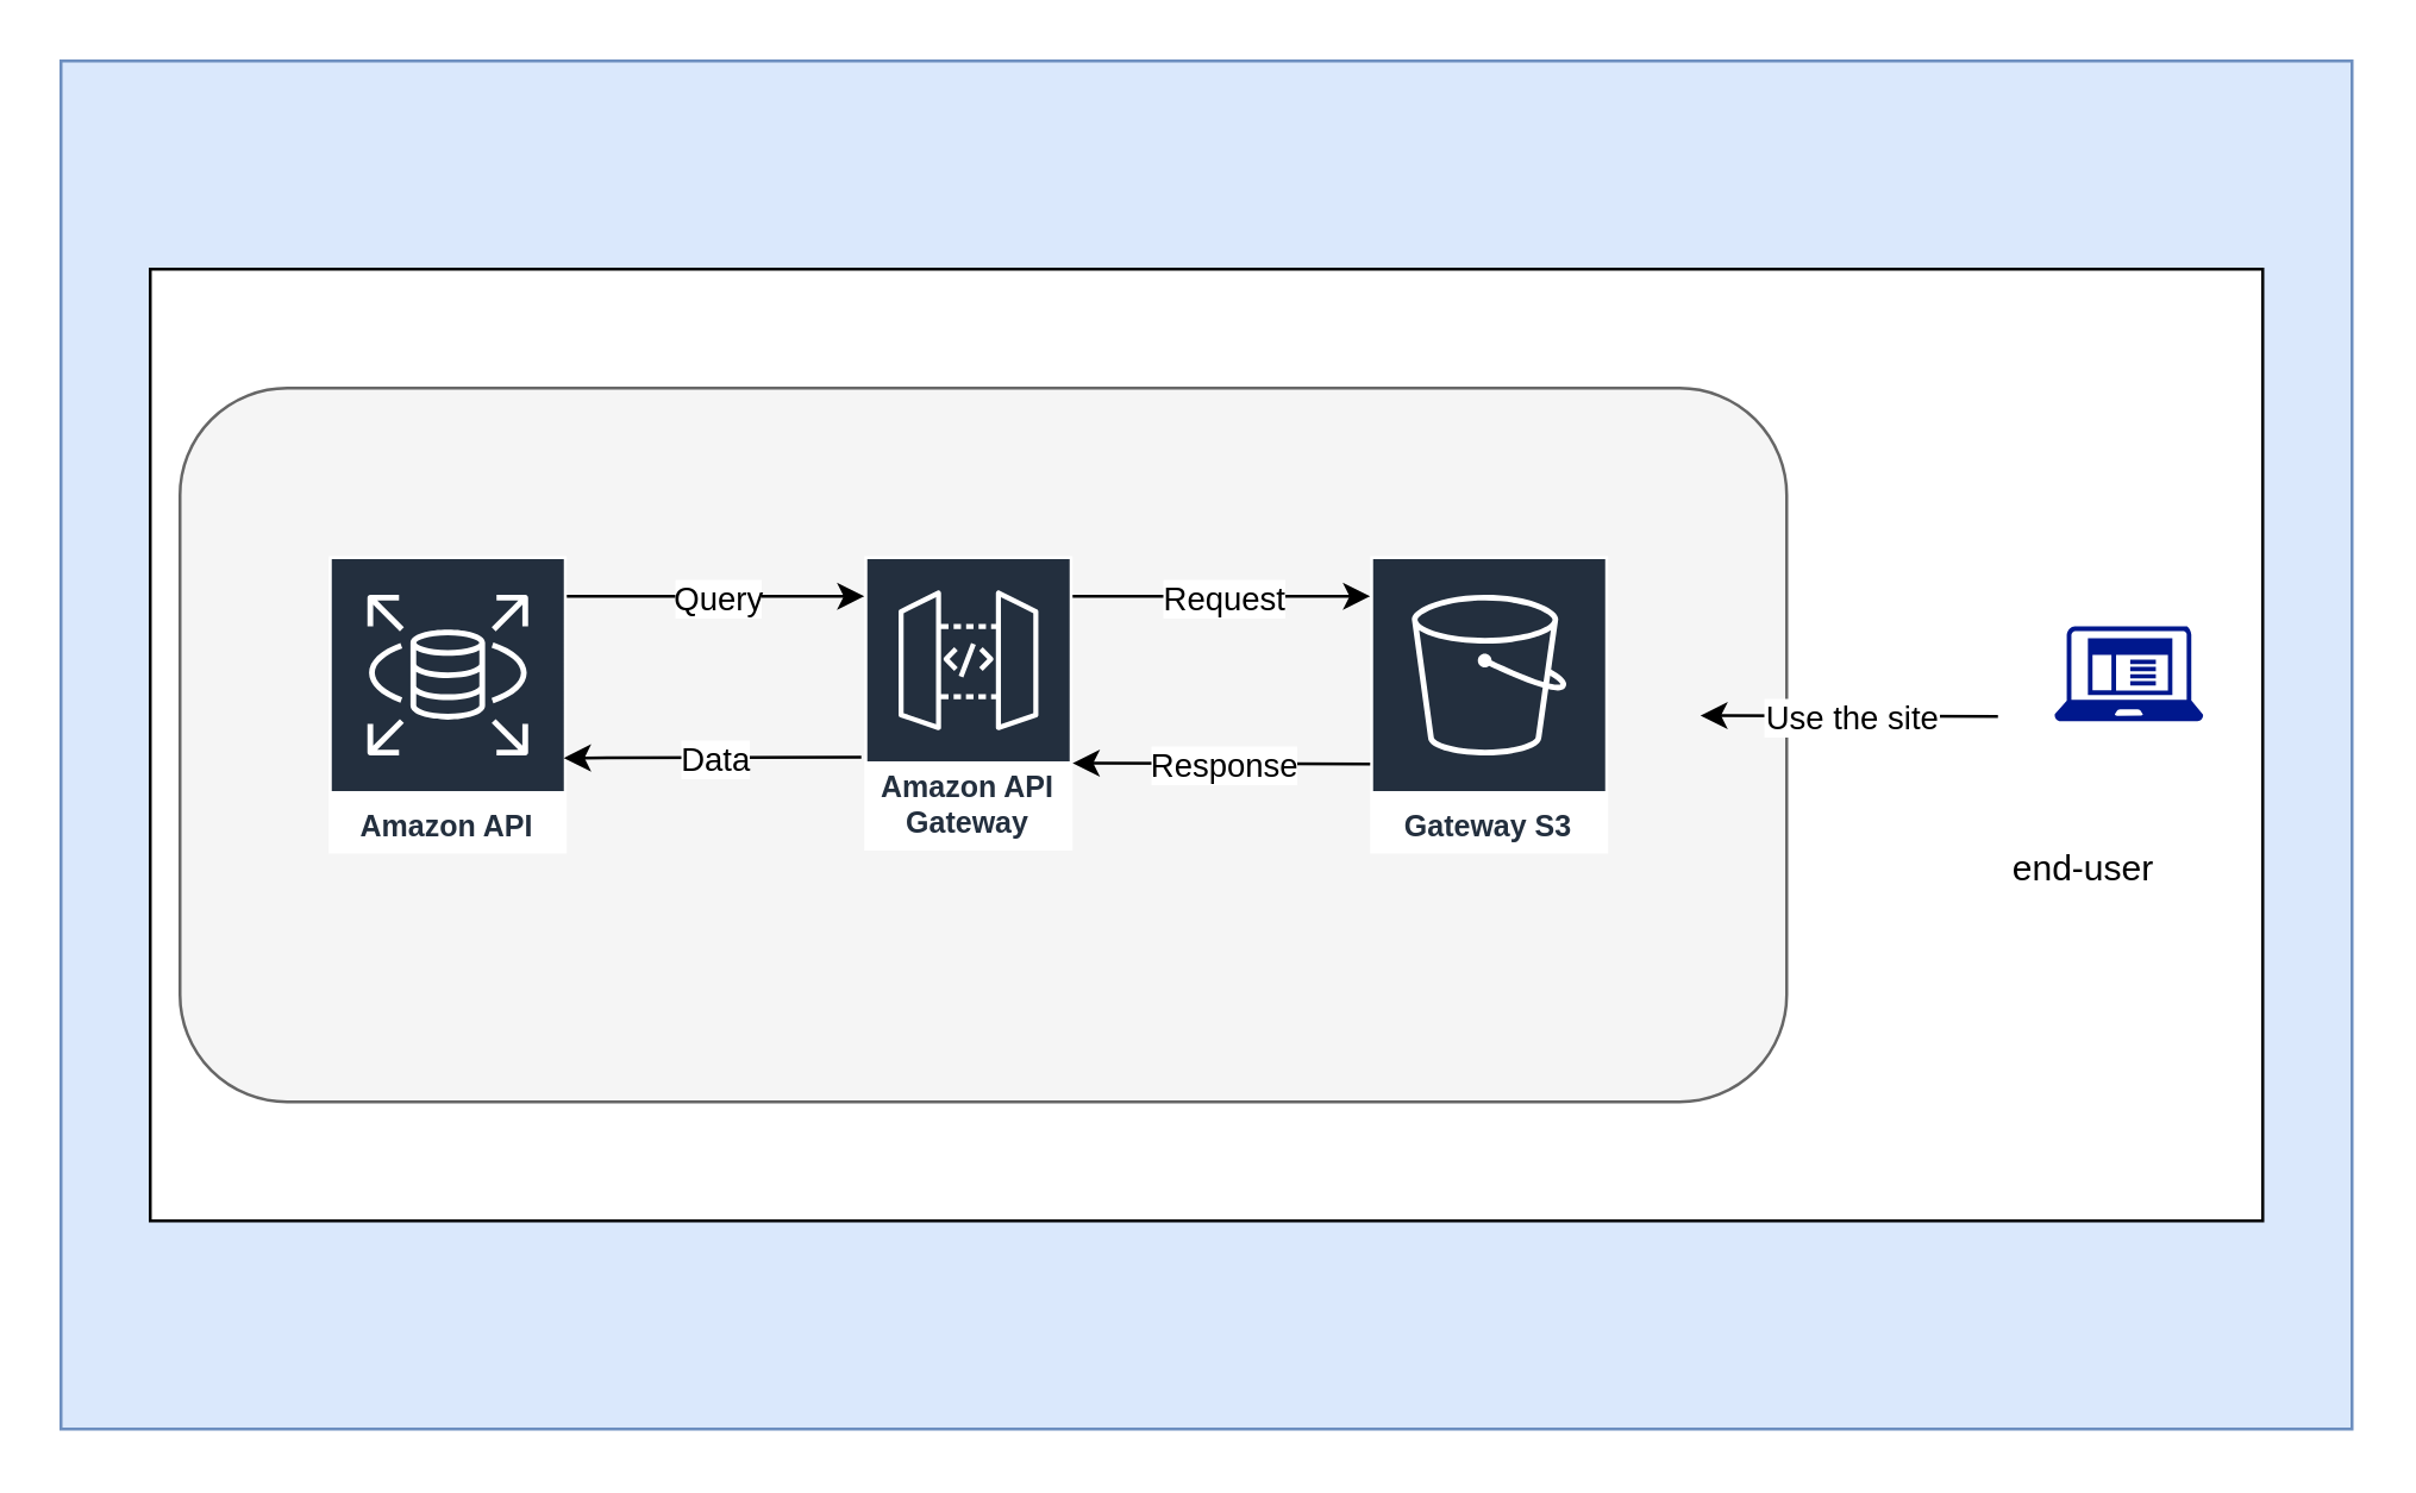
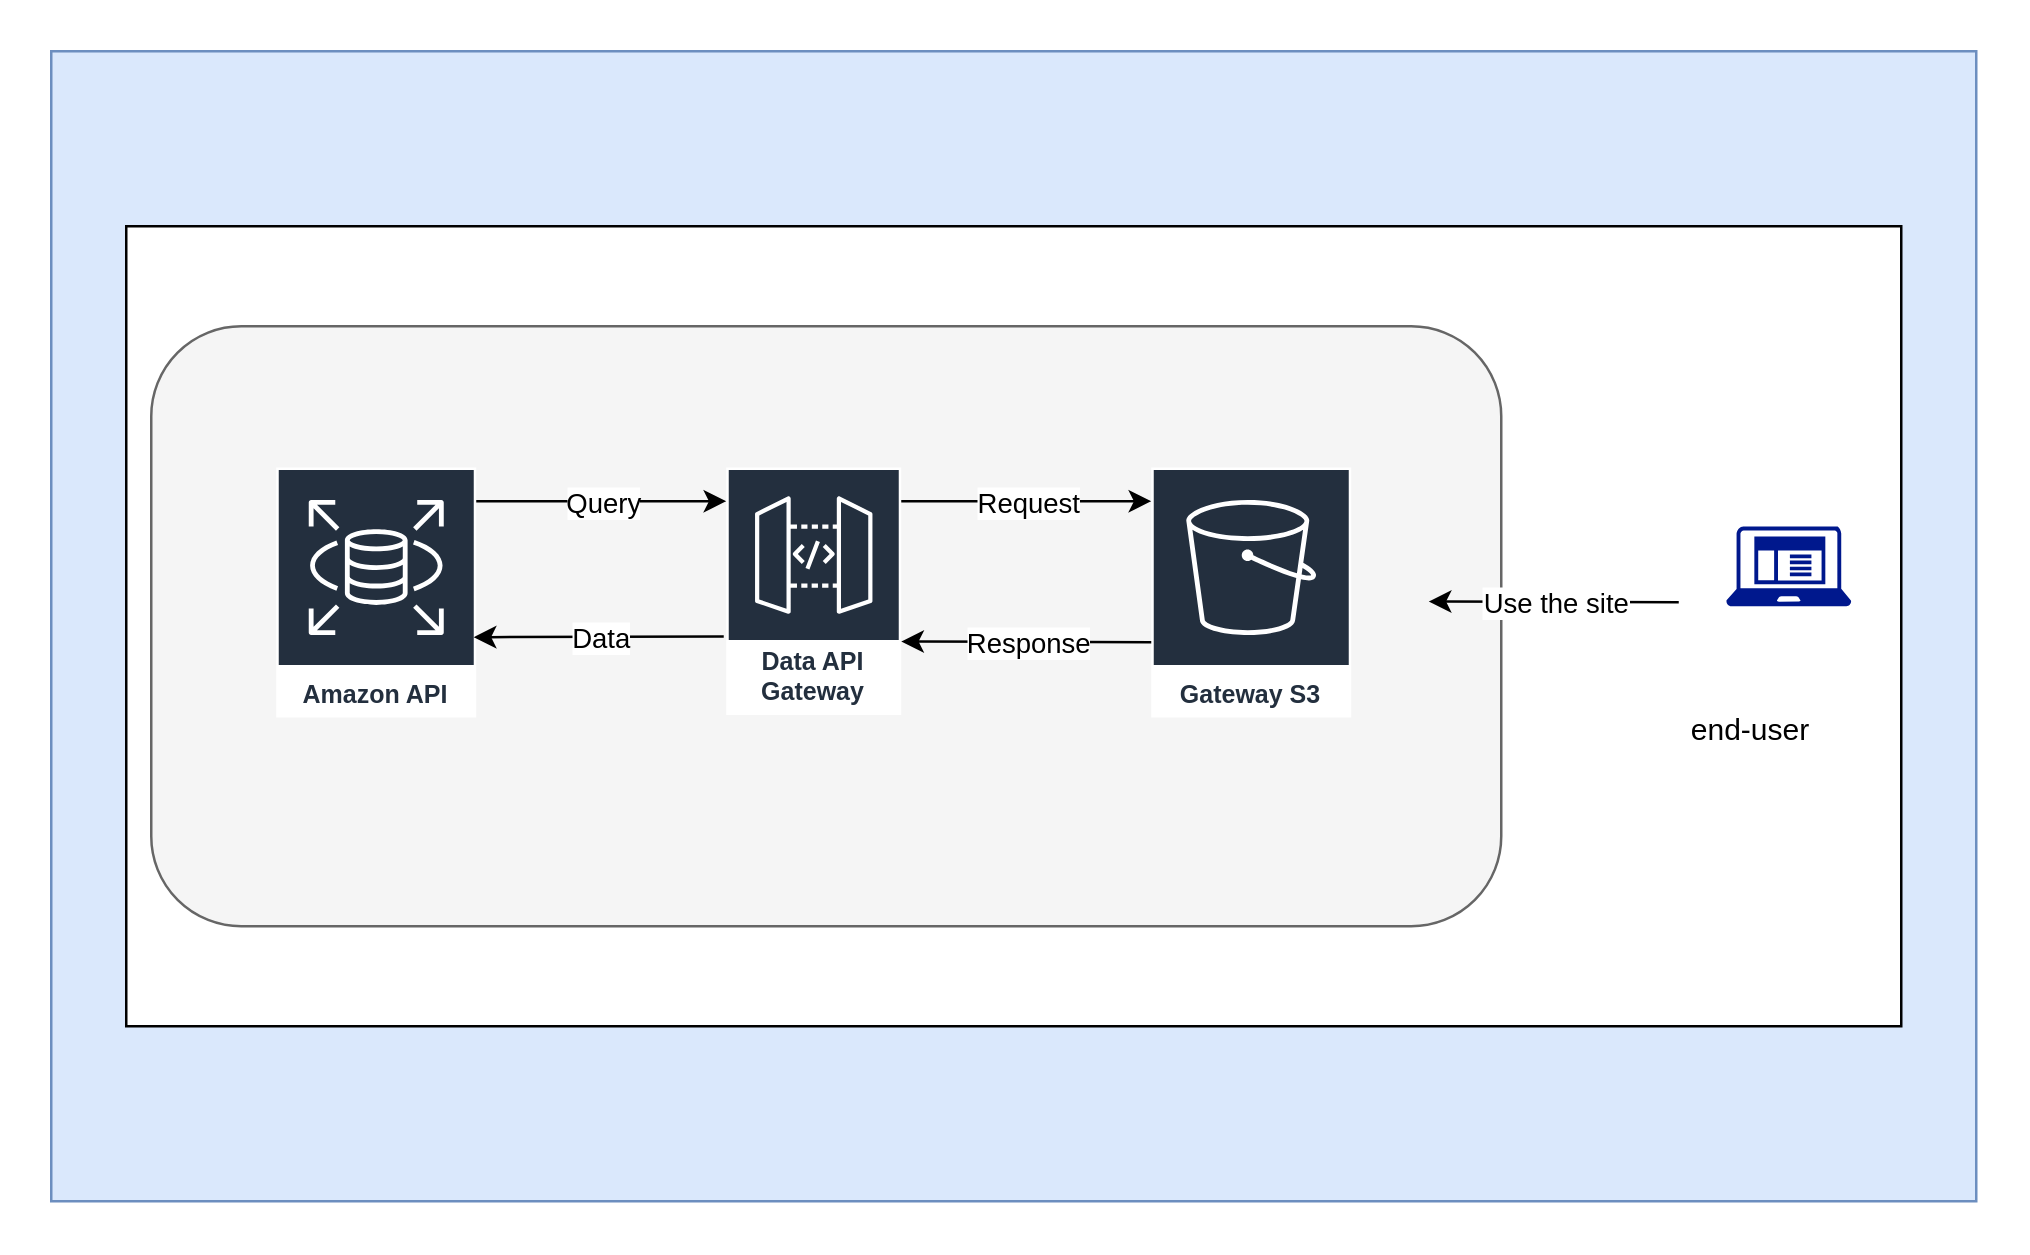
- <mxCell id="7" value="Amazon API Gateway" style="sketch=0;outlineConnect=0;fontColor=#232F3E;gradientColor=none;strokeColor=#ffffff;fillColor=#232F3E;dashed=0;verticalLabelPosition=middle;verticalAlign=bottom;align=center;html=1;whiteSpace=wrap;fontSize=10;fontStyle=1;spacing=3;shape=mxgraph.aws4.productIcon;prIcon=mxgraph.aws4.api_gateway;" vertex="1" parent="1"><mxGeometry x="290" y="186.5" width="70" height="99" as="geometry" /></mxCell>
+ <mxCell id="7" value="Data API Gateway" style="sketch=0;outlineConnect=0;fontColor=#232F3E;gradientColor=none;strokeColor=#ffffff;fillColor=#232F3E;dashed=0;verticalLabelPosition=middle;verticalAlign=bottom;align=center;html=1;whiteSpace=wrap;fontSize=10;fontStyle=1;spacing=3;shape=mxgraph.aws4.productIcon;prIcon=mxgraph.aws4.api_gateway;" vertex="1" parent="1"><mxGeometry x="290" y="186.5" width="70" height="99" as="geometry" /></mxCell>
